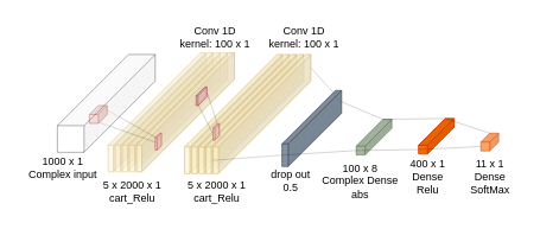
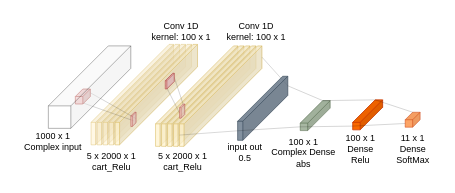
- <mxCell id="34" value="400 x 1&lt;br&gt;Dense&lt;br&gt;Relu" style="text;html=1;align=center;verticalAlign=middle;resizable=0;points=[];autosize=1;strokeColor=none;fillColor=none;" vertex="1" parent="1"><mxGeometry x="450" y="168" width="60" height="60" as="geometry" /></mxCell>
+ <mxCell id="34" value="100 x 1&lt;br&gt;Dense&lt;br&gt;Relu" style="text;html=1;align=center;verticalAlign=middle;resizable=0;points=[];autosize=1;strokeColor=none;fillColor=none;" vertex="1" parent="1"><mxGeometry x="450" y="168" width="60" height="60" as="geometry" /></mxCell>
- <mxCell id="24" value="drop out&lt;br&gt;0.5" style="text;html=1;align=center;verticalAlign=middle;resizable=0;points=[];autosize=1;strokeColor=none;fillColor=none;" vertex="1" parent="1"><mxGeometry x="291" y="182.5" width="70" height="40" as="geometry" /></mxCell>
+ <mxCell id="24" value="input out&lt;br&gt;0.5" style="text;html=1;align=center;verticalAlign=middle;resizable=0;points=[];autosize=1;strokeColor=none;fillColor=none;" vertex="1" parent="1"><mxGeometry x="291" y="182.5" width="70" height="40" as="geometry" /></mxCell>
- <mxCell id="33" value="100 x 8&lt;br&gt;Complex Dense&lt;br&gt;abs" style="text;html=1;align=center;verticalAlign=middle;resizable=0;points=[];autosize=1;strokeColor=none;fillColor=none;" vertex="1" parent="1"><mxGeometry x="349" y="172.5" width="110" height="60" as="geometry" /></mxCell>
+ <mxCell id="33" value="100 x 1&lt;br&gt;Complex Dense&lt;br&gt;abs" style="text;html=1;align=center;verticalAlign=middle;resizable=0;points=[];autosize=1;strokeColor=none;fillColor=none;" vertex="1" parent="1"><mxGeometry x="349" y="172.5" width="110" height="60" as="geometry" /></mxCell>
